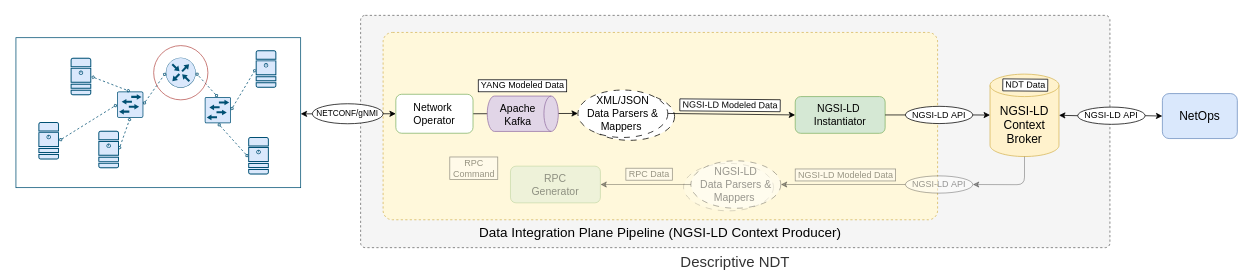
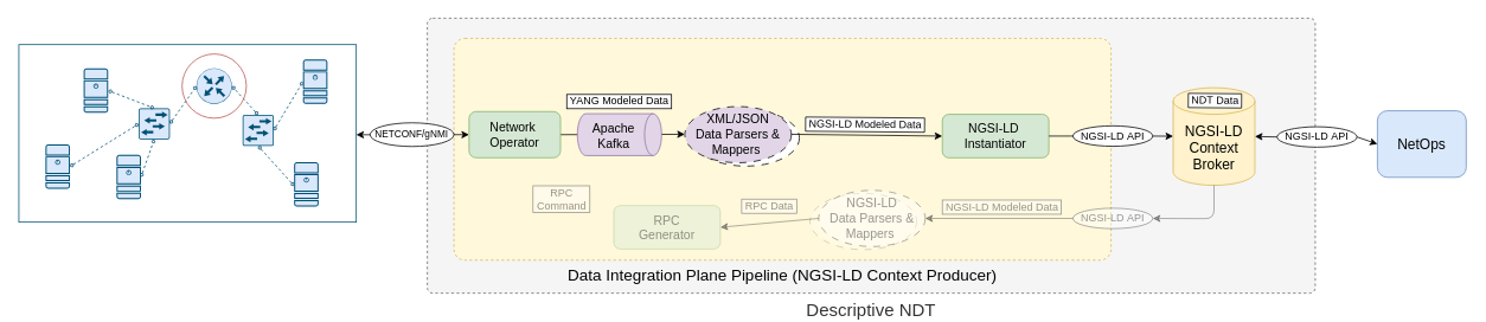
- <mxCell id="36" value="Network&amp;nbsp;&lt;div&gt;&lt;span style=&quot;background-color: initial;&quot;&gt;Operator&lt;/span&gt;&lt;/div&gt;" style="rounded=1;whiteSpace=wrap;html=1;fontFamily=Helvetica;fontSize=14;fillColor=#ffffff;strokeColor=#82b366;" parent="1" vertex="1"><mxGeometry x="527" y="125.31" width="103" height="52" as="geometry" /></mxCell>
+ <mxCell id="36" value="Network&amp;nbsp;&lt;div&gt;&lt;span style=&quot;background-color: initial;&quot;&gt;Operator&lt;/span&gt;&lt;/div&gt;" style="rounded=1;whiteSpace=wrap;html=1;fontFamily=Helvetica;fontSize=14;fillColor=#d5e8d4;strokeColor=#82b366;" parent="1" vertex="1"><mxGeometry x="527" y="125.31" width="103" height="52" as="geometry" /></mxCell>
- <mxCell id="42" value="&lt;font style=&quot;font-size: 14px;&quot;&gt;XML/JSON&lt;/font&gt;&lt;div style=&quot;font-size: 14px;&quot;&gt;&lt;span style=&quot;background-color: initial;&quot;&gt;Data&amp;nbsp;&lt;/span&gt;&lt;span style=&quot;background-color: initial;&quot;&gt;Parsers &amp;amp; Mappers&amp;nbsp;&lt;/span&gt;&lt;/div&gt;" style="ellipse;whiteSpace=wrap;html=1;dashed=1;dashPattern=8 8;" parent="1" vertex="1"><mxGeometry x="770" y="119.65" width="120" height="63.31" as="geometry" /></mxCell>
+ <mxCell id="42" value="&lt;font style=&quot;font-size: 14px;&quot;&gt;XML/JSON&lt;/font&gt;&lt;div style=&quot;font-size: 14px;&quot;&gt;&lt;span style=&quot;background-color: initial;&quot;&gt;Data&amp;nbsp;&lt;/span&gt;&lt;span style=&quot;background-color: initial;&quot;&gt;Parsers &amp;amp; Mappers&amp;nbsp;&lt;/span&gt;&lt;/div&gt;" style="ellipse;whiteSpace=wrap;html=1;dashed=1;dashPattern=8 8;fillColor=#e1d5e7;" parent="1" vertex="1"><mxGeometry x="770" y="119.65" width="120" height="63.31" as="geometry" /></mxCell>
- <mxCell id="8" value="&lt;span style=&quot;font-size: 16px; font-weight: 400;&quot;&gt;NetOps&lt;/span&gt;" style="rounded=1;whiteSpace=wrap;html=1;fillColor=#dae8fc;strokeColor=#6c8ebf;fontStyle=1;fontSize=15;strokeWidth=1;fontFamily=Helvetica;" parent="1" vertex="1"><mxGeometry x="1550" y="124.4" width="100" height="60" as="geometry" /></mxCell>
+ <mxCell id="8" value="&lt;span style=&quot;font-size: 16px; font-weight: 400;&quot;&gt;NetOps&lt;/span&gt;" style="rounded=1;whiteSpace=wrap;html=1;fillColor=#dae8fc;strokeColor=#6c8ebf;fontStyle=1;fontSize=15;strokeWidth=1;fontFamily=Helvetica;" parent="1" vertex="1"><mxGeometry x="1550" y="124.4" width="100" height="75" as="geometry" /></mxCell>
- <mxCell id="52" value="&lt;div style=&quot;font-size: 14px;&quot;&gt;&lt;font style=&quot;font-size: 14px;&quot;&gt;RPC&lt;/font&gt;&lt;/div&gt;&lt;div style=&quot;font-size: 14px;&quot;&gt;Generator&lt;/div&gt;" style="rounded=1;whiteSpace=wrap;html=1;fontFamily=Helvetica;fillColor=#d5e8d4;strokeColor=#82b366;fontSize=14;textOpacity=40;opacity=40;" parent="1" vertex="1"><mxGeometry x="680" y="221.24" width="120" height="49" as="geometry" /></mxCell>
+ <mxCell id="52" value="&lt;div style=&quot;font-size: 14px;&quot;&gt;&lt;font style=&quot;font-size: 14px;&quot;&gt;RPC&lt;/font&gt;&lt;/div&gt;&lt;div style=&quot;font-size: 14px;&quot;&gt;Generator&lt;/div&gt;" style="rounded=1;whiteSpace=wrap;html=1;fontFamily=Helvetica;fillColor=#d5e8d4;strokeColor=#82b366;fontSize=14;textOpacity=40;opacity=40;" parent="1" vertex="1"><mxGeometry x="690" y="231.24" width="120" height="49" as="geometry" /></mxCell>
